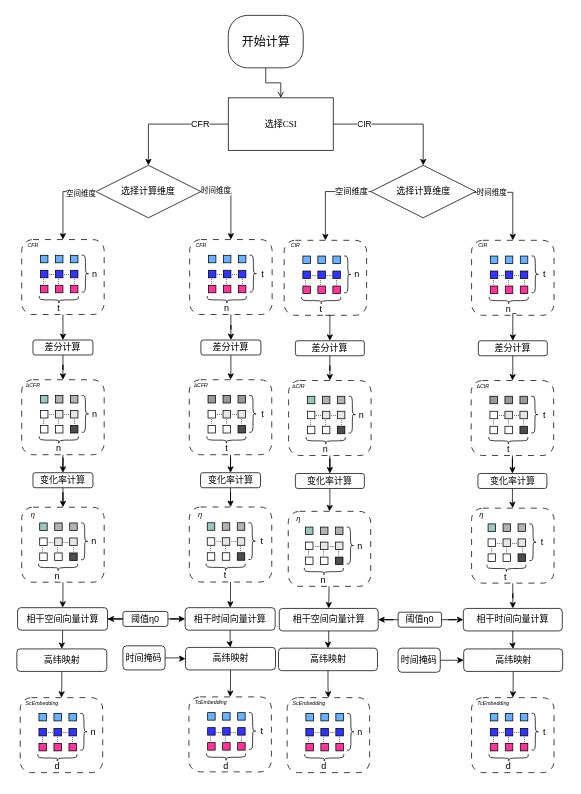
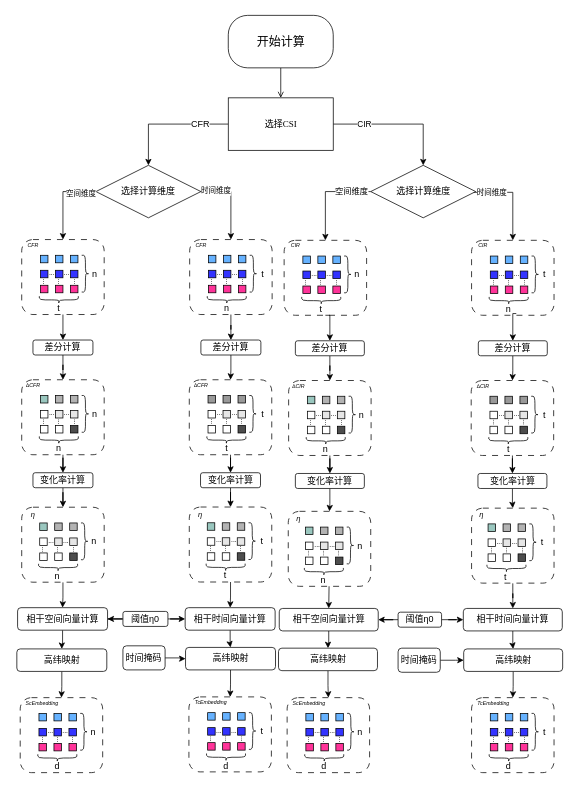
- <mxCell id="3" value="&lt;font style=&quot;font-size: 16px;&quot;&gt;开始计算&lt;/font&gt;" style="rounded=1;whiteSpace=wrap;html=1;shape=label;fontFamily=Times New Roman;arcSize=37;" parent="1" vertex="1"><mxGeometry x="303.5" y="20" width="100" height="70" as="geometry" /></mxCell>
+ <mxCell id="3" value="&lt;font style=&quot;font-size: 16px;&quot;&gt;开始计算&lt;/font&gt;" style="rounded=1;whiteSpace=wrap;html=1;shape=label;fontFamily=Times New Roman;arcSize=37;" parent="1" vertex="1"><mxGeometry x="303.5" y="20" width="140" height="70" as="geometry" /></mxCell>
